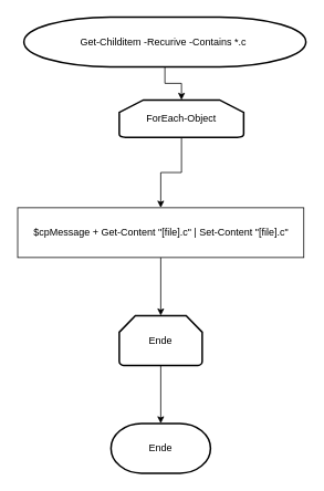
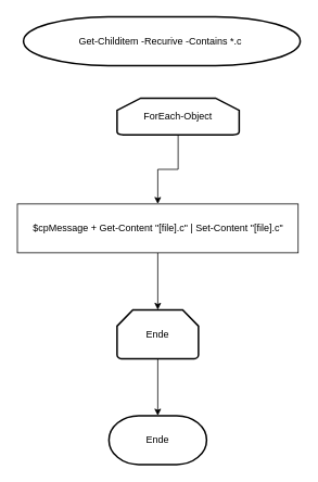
- <mxCell id="2" style="edgeStyle=orthogonalEdgeStyle;rounded=0;orthogonalLoop=1;jettySize=auto;html=1;" edge="1" parent="1" source="3" target="5"><mxGeometry relative="1" as="geometry" /></mxCell>
